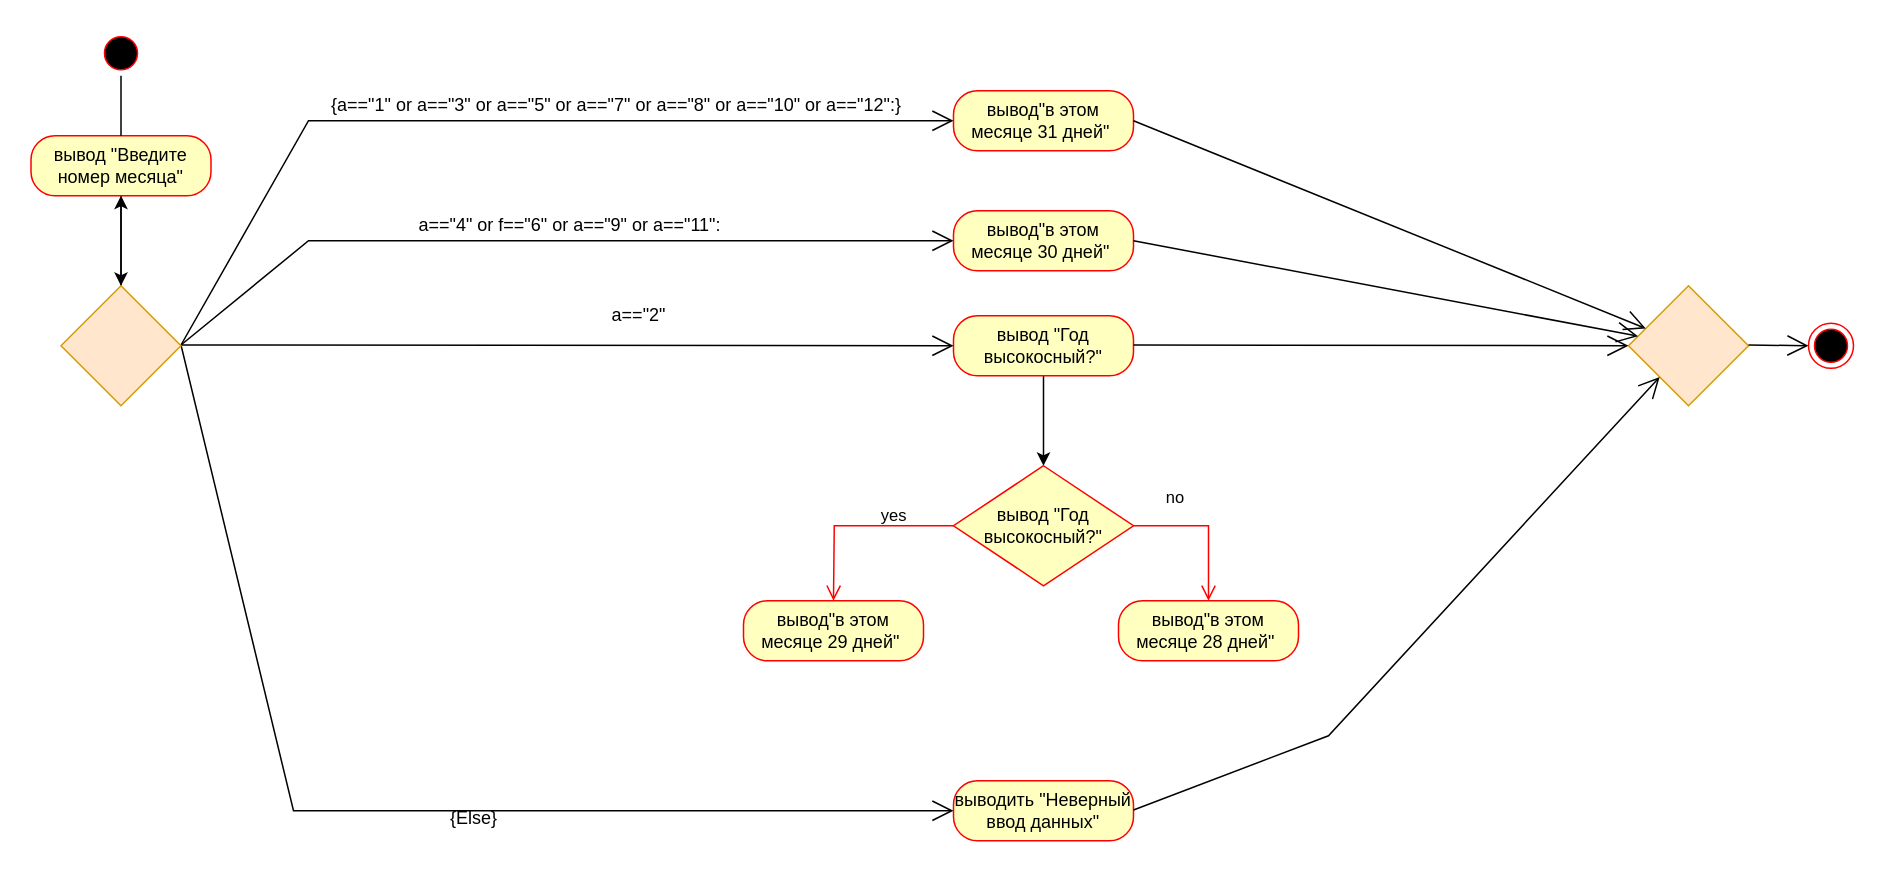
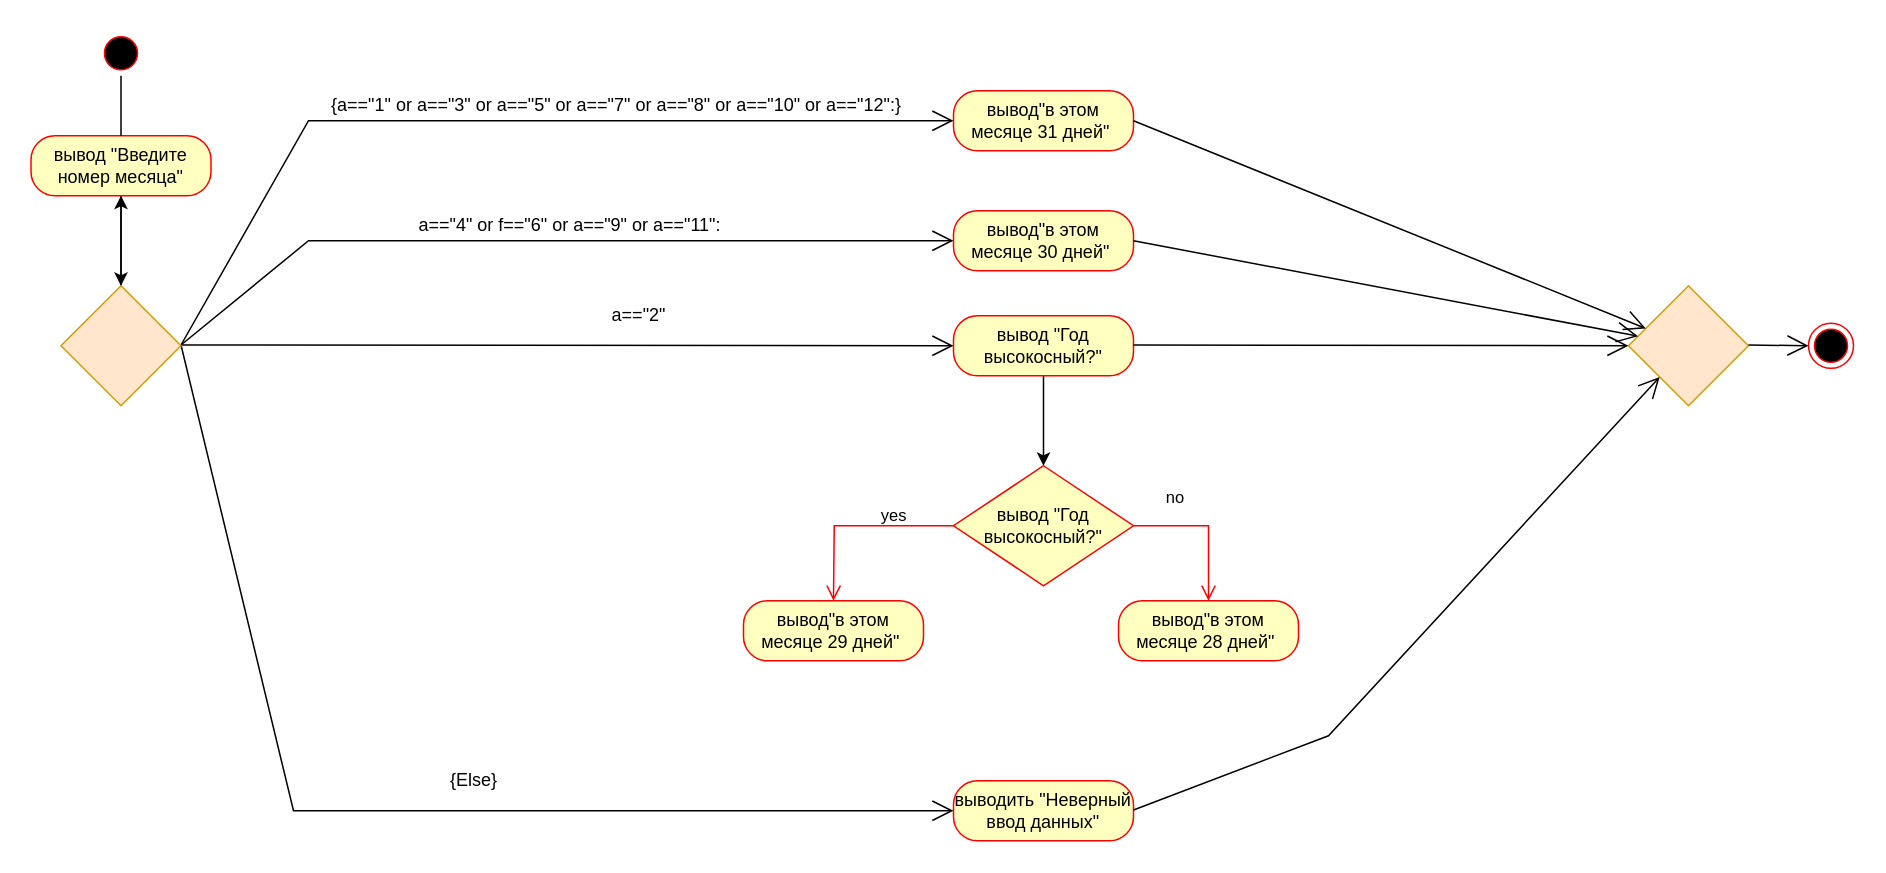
- <mxCell id="22" value="{Else}" style="text;html=1;align=center;verticalAlign=middle;resizable=0;points=[];autosize=1;strokeColor=none;fillColor=none;" vertex="1" parent="1"><mxGeometry x="290" y="535" width="50" height="20" as="geometry" /></mxCell>
+ <mxCell id="22" value="{Else}" style="text;html=1;align=center;verticalAlign=middle;resizable=0;points=[];autosize=1;strokeColor=none;fillColor=none;" vertex="1" parent="1"><mxGeometry x="290" y="510" width="50" height="20" as="geometry" /></mxCell>
